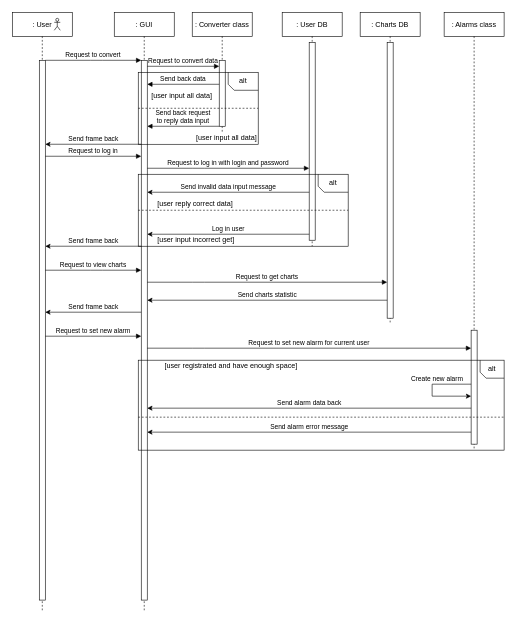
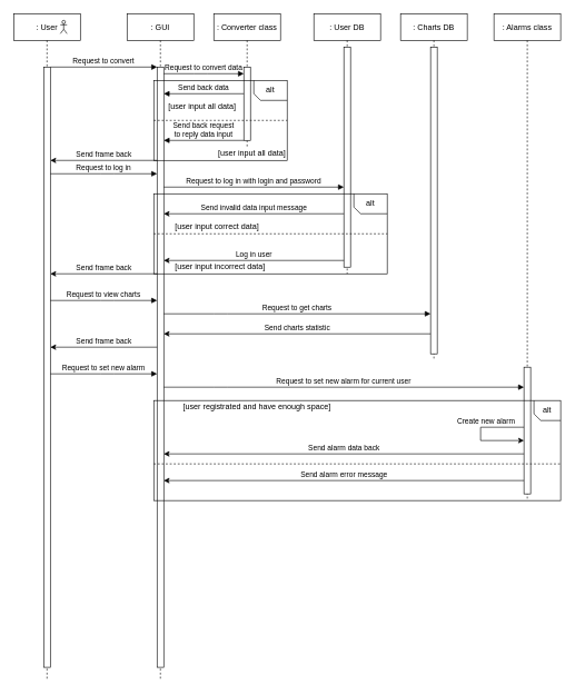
- <mxCell id="28" value="[user reply correct data]" style="text;html=1;strokeColor=none;fillColor=none;align=left;verticalAlign=middle;whiteSpace=wrap;rounded=0;labelBackgroundColor=none;fontColor=none;" vertex="1" parent="1"><mxGeometry x="260" y="330" width="130" height="20" as="geometry" /></mxCell>
+ <mxCell id="28" value="[user input correct data]" style="text;html=1;strokeColor=none;fillColor=none;align=left;verticalAlign=middle;whiteSpace=wrap;rounded=0;labelBackgroundColor=none;fontColor=none;" vertex="1" parent="1"><mxGeometry x="260" y="330" width="130" height="20" as="geometry" /></mxCell>
- <mxCell id="29" value="[user input incorrect get]" style="text;html=1;strokeColor=none;fillColor=none;align=left;verticalAlign=middle;whiteSpace=wrap;rounded=0;labelBackgroundColor=none;fontColor=none;" vertex="1" parent="1"><mxGeometry x="260" y="390" width="140" height="20" as="geometry" /></mxCell>
+ <mxCell id="29" value="[user input incorrect data]" style="text;html=1;strokeColor=none;fillColor=none;align=left;verticalAlign=middle;whiteSpace=wrap;rounded=0;labelBackgroundColor=none;fontColor=none;" vertex="1" parent="1"><mxGeometry x="260" y="390" width="140" height="20" as="geometry" /></mxCell>
